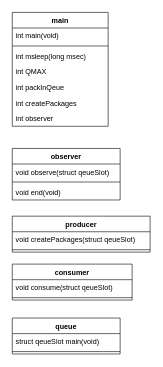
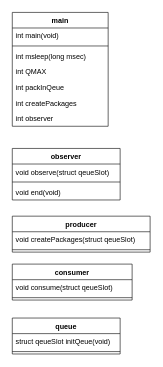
- <mxCell id="21" value="struct qeueSlot main(void)" style="text;strokeColor=none;fillColor=none;align=left;verticalAlign=top;spacingLeft=4;spacingRight=4;overflow=hidden;rotatable=0;points=[[0,0.5],[1,0.5]];portConstraint=eastwest;" vertex="1" parent="20"><mxGeometry y="26" width="180" height="26" as="geometry" /></mxCell>
+ <mxCell id="21" value="struct qeueSlot initQeue(void)" style="text;strokeColor=none;fillColor=none;align=left;verticalAlign=top;spacingLeft=4;spacingRight=4;overflow=hidden;rotatable=0;points=[[0,0.5],[1,0.5]];portConstraint=eastwest;" vertex="1" parent="20"><mxGeometry y="26" width="180" height="26" as="geometry" /></mxCell>
